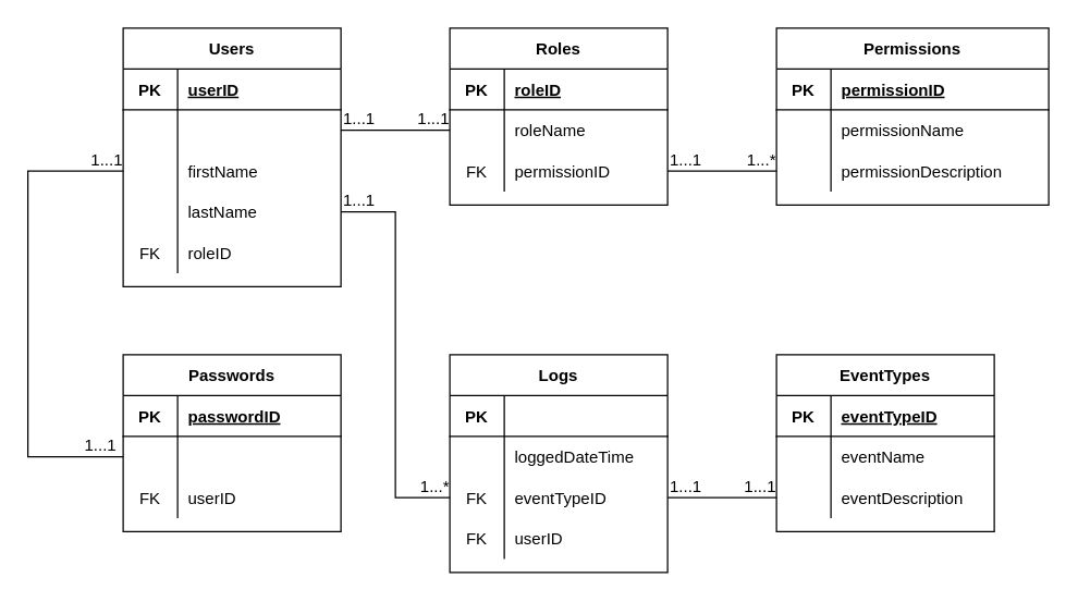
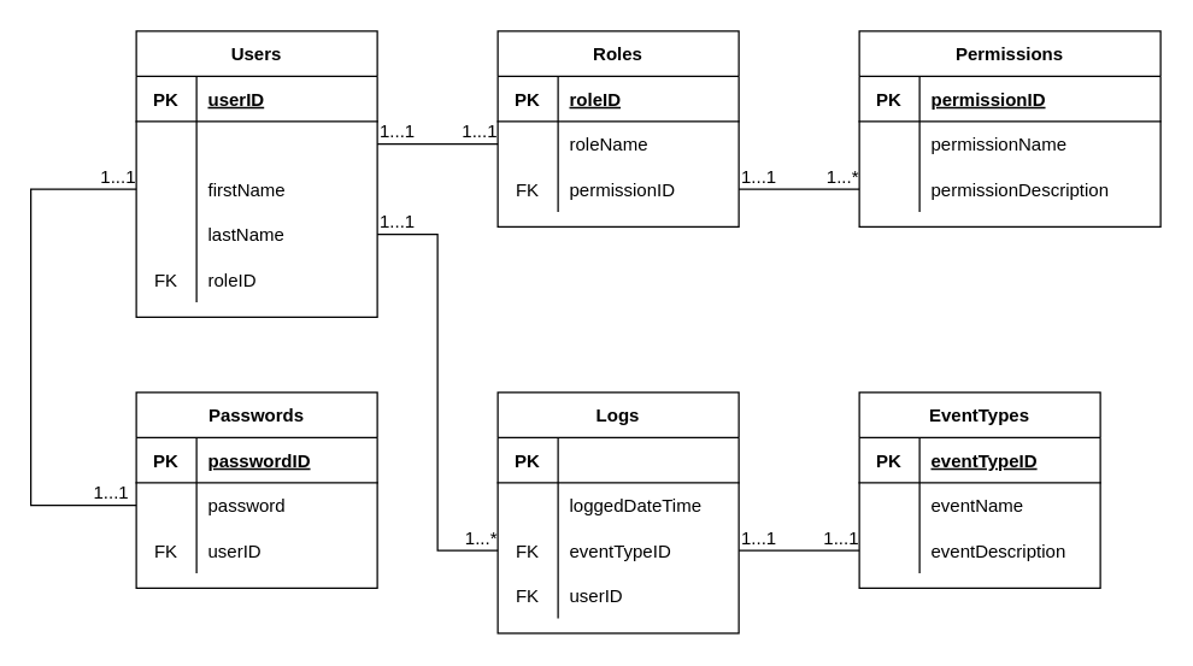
+ <mxCell id="52" value="password" style="shape=partialRectangle;connectable=0;fillColor=none;top=0;left=0;bottom=0;right=0;align=left;spacingLeft=6;overflow=hidden;" vertex="1" parent="50"><mxGeometry x="40" width="120" height="30" as="geometry" /></mxCell>
